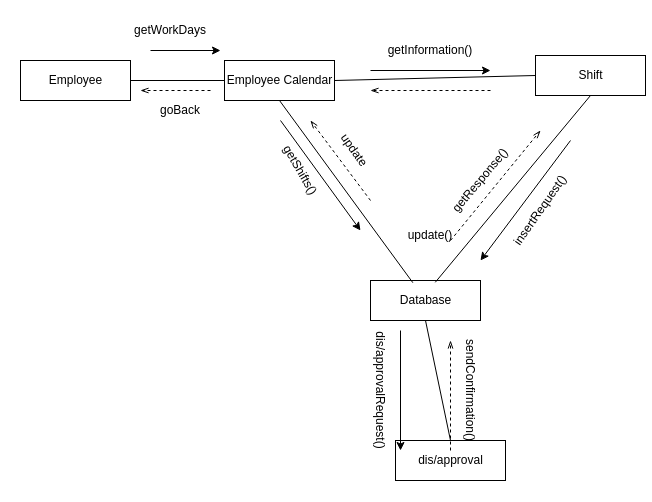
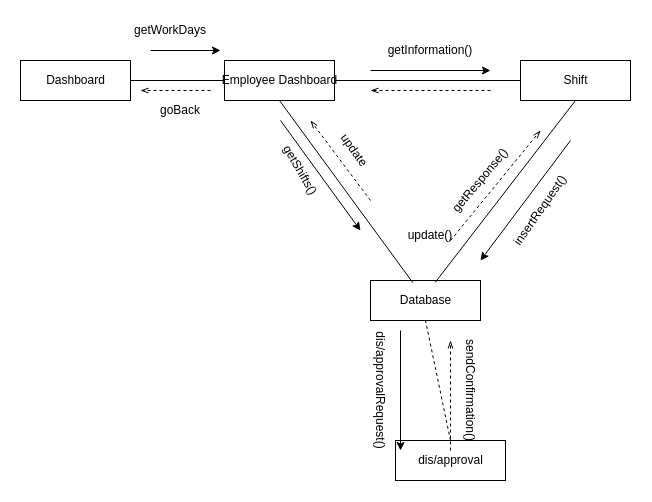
- <mxCell id="16" value="Shift" style="html=1;" vertex="1" parent="1"><mxGeometry x="535" y="55" width="110" height="40" as="geometry" /></mxCell>
+ <mxCell id="16" value="Shift" style="html=1;" vertex="1" parent="1"><mxGeometry x="520" y="60" width="110" height="40" as="geometry" /></mxCell>
- <mxCell id="2" value="Employee" style="html=1;" vertex="1" parent="1"><mxGeometry x="20" y="60" width="110" height="40" as="geometry" /></mxCell>
+ <mxCell id="2" value="Dashboard" style="html=1;" vertex="1" parent="1"><mxGeometry x="20" y="60" width="110" height="40" as="geometry" /></mxCell>
- <mxCell id="3" value="Employee Calendar" style="html=1;" vertex="1" parent="1"><mxGeometry x="224" y="60" width="110" height="40" as="geometry" /></mxCell>
+ <mxCell id="3" value="Employee Dashboard" style="html=1;" vertex="1" parent="1"><mxGeometry x="224" y="60" width="110" height="40" as="geometry" /></mxCell>
- <mxCell id="18" value="" style="endArrow=none;html=1;entryX=0.5;entryY=1;entryDx=0;entryDy=0;exitX=0.5;exitY=0;exitDx=0;exitDy=0;" edge="1" parent="1" source="5" target="6"><mxGeometry width="50" height="50" relative="1" as="geometry"><mxPoint x="240" y="270" as="sourcePoint" /><mxPoint x="290" y="220" as="targetPoint" /></mxGeometry></mxCell>
+ <mxCell id="18" value="" style="endArrow=none;html=1;entryX=0.5;entryY=1;entryDx=0;entryDy=0;exitX=0.5;exitY=0;exitDx=0;exitDy=0;dashed=1;" edge="1" parent="1" source="5" target="6"><mxGeometry width="50" height="50" relative="1" as="geometry"><mxPoint x="240" y="270" as="sourcePoint" /><mxPoint x="290" y="220" as="targetPoint" /></mxGeometry></mxCell>
